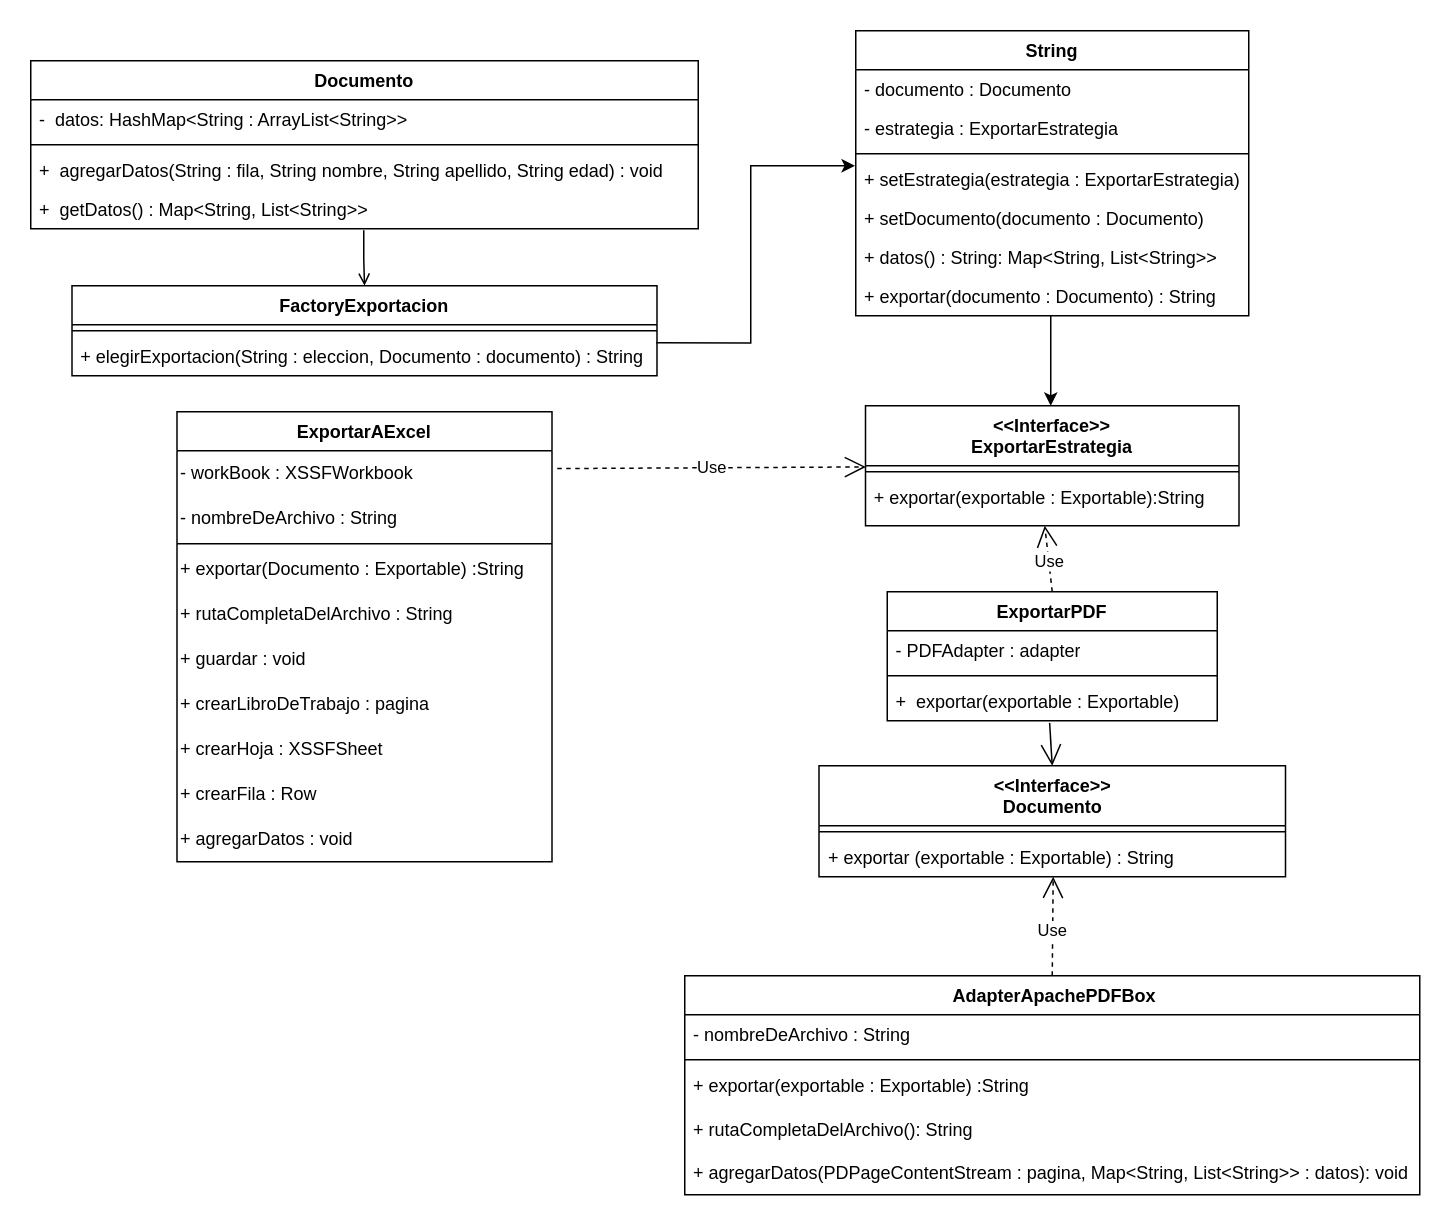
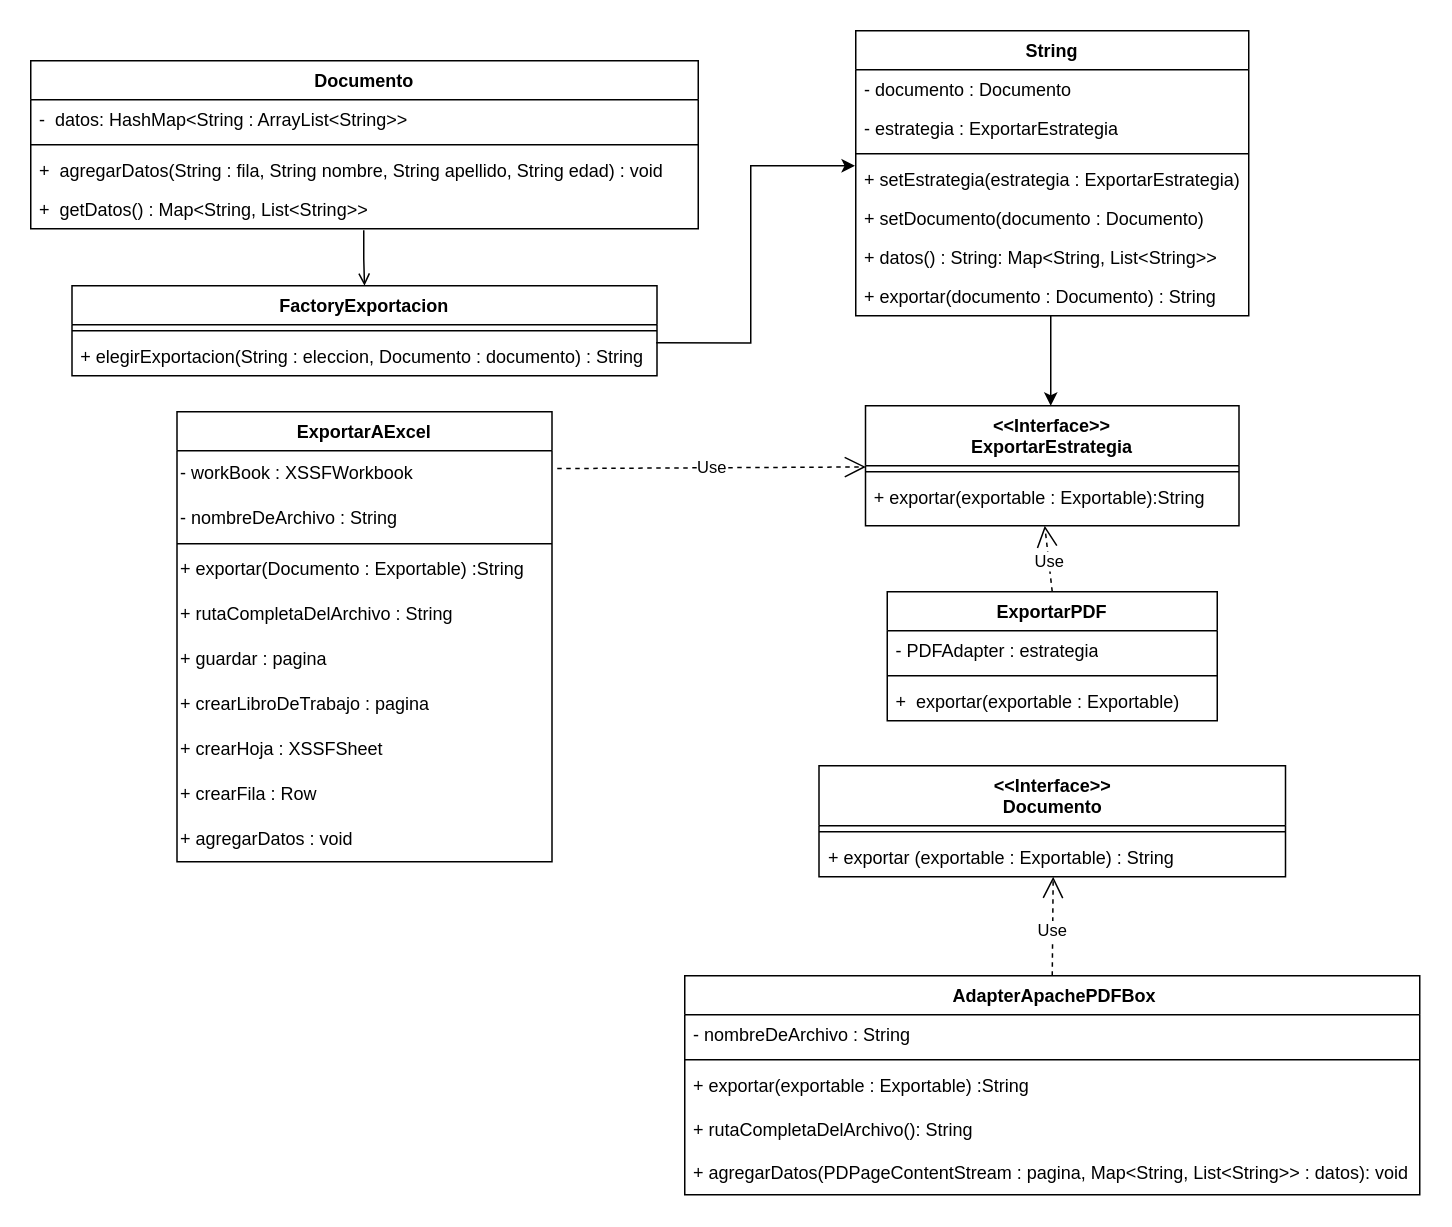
- <mxCell id="31" value="- PDFAdapter : adapter" style="text;strokeColor=none;fillColor=none;align=left;verticalAlign=top;spacingLeft=4;spacingRight=4;overflow=hidden;rotatable=0;points=[[0,0.5],[1,0.5]];portConstraint=eastwest;whiteSpace=wrap;html=1;" parent="30" vertex="1"><mxGeometry y="26" width="220" height="26" as="geometry" /></mxCell>
+ <mxCell id="31" value="- PDFAdapter : estrategia" style="text;strokeColor=none;fillColor=none;align=left;verticalAlign=top;spacingLeft=4;spacingRight=4;overflow=hidden;rotatable=0;points=[[0,0.5],[1,0.5]];portConstraint=eastwest;whiteSpace=wrap;html=1;" parent="30" vertex="1"><mxGeometry y="26" width="220" height="26" as="geometry" /></mxCell>
- <mxCell id="16" value="+ guardar : void" style="text;html=1;align=left;verticalAlign=middle;resizable=0;points=[];autosize=1;strokeColor=none;fillColor=none;" parent="10" vertex="1"><mxGeometry y="150" width="250" height="30" as="geometry" /></mxCell>
+ <mxCell id="16" value="+ guardar : pagina" style="text;html=1;align=left;verticalAlign=middle;resizable=0;points=[];autosize=1;strokeColor=none;fillColor=none;" parent="10" vertex="1"><mxGeometry y="150" width="250" height="30" as="geometry" /></mxCell>
- <mxCell id="43" value="" style="endArrow=open;endFill=1;endSize=12;html=1;rounded=0;exitX=0.492;exitY=1.055;exitDx=0;exitDy=0;exitPerimeter=0;entryX=0.5;entryY=0;entryDx=0;entryDy=0;" parent="1" source="33" target="36" edge="1"><mxGeometry width="160" relative="1" as="geometry"><mxPoint x="210" y="460" as="sourcePoint" /><mxPoint x="716" y="510" as="targetPoint" /></mxGeometry></mxCell>
